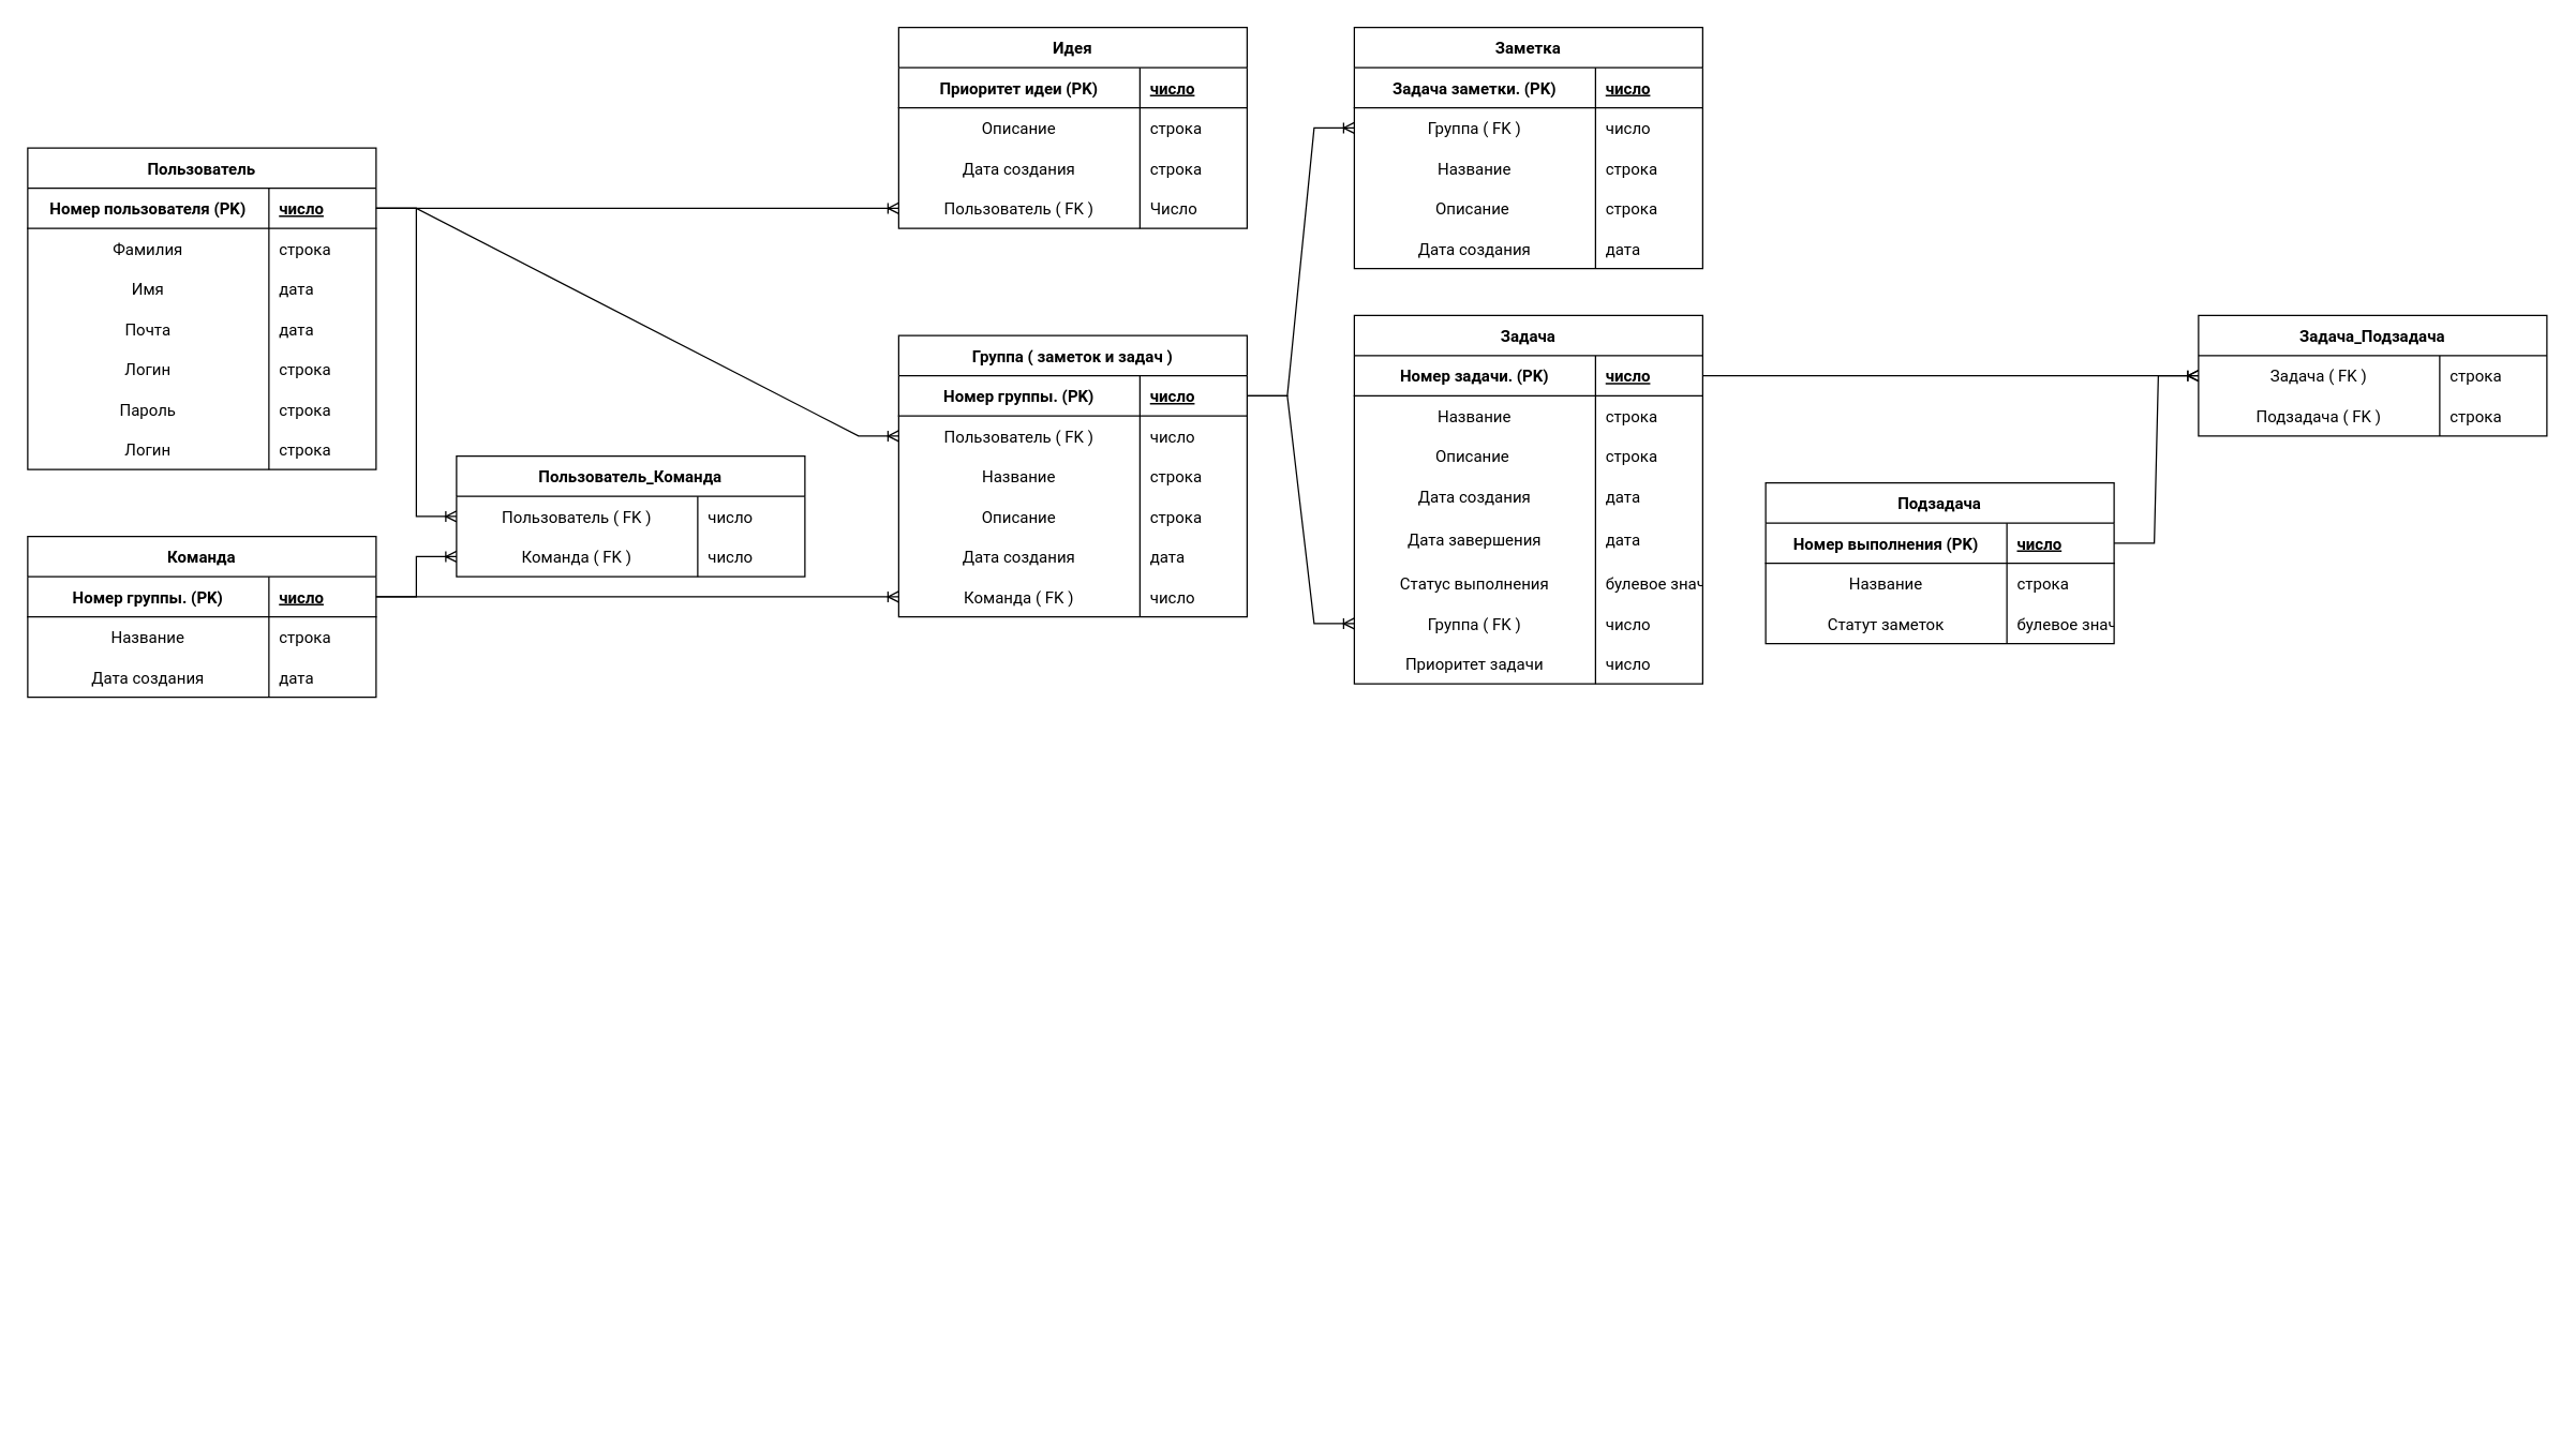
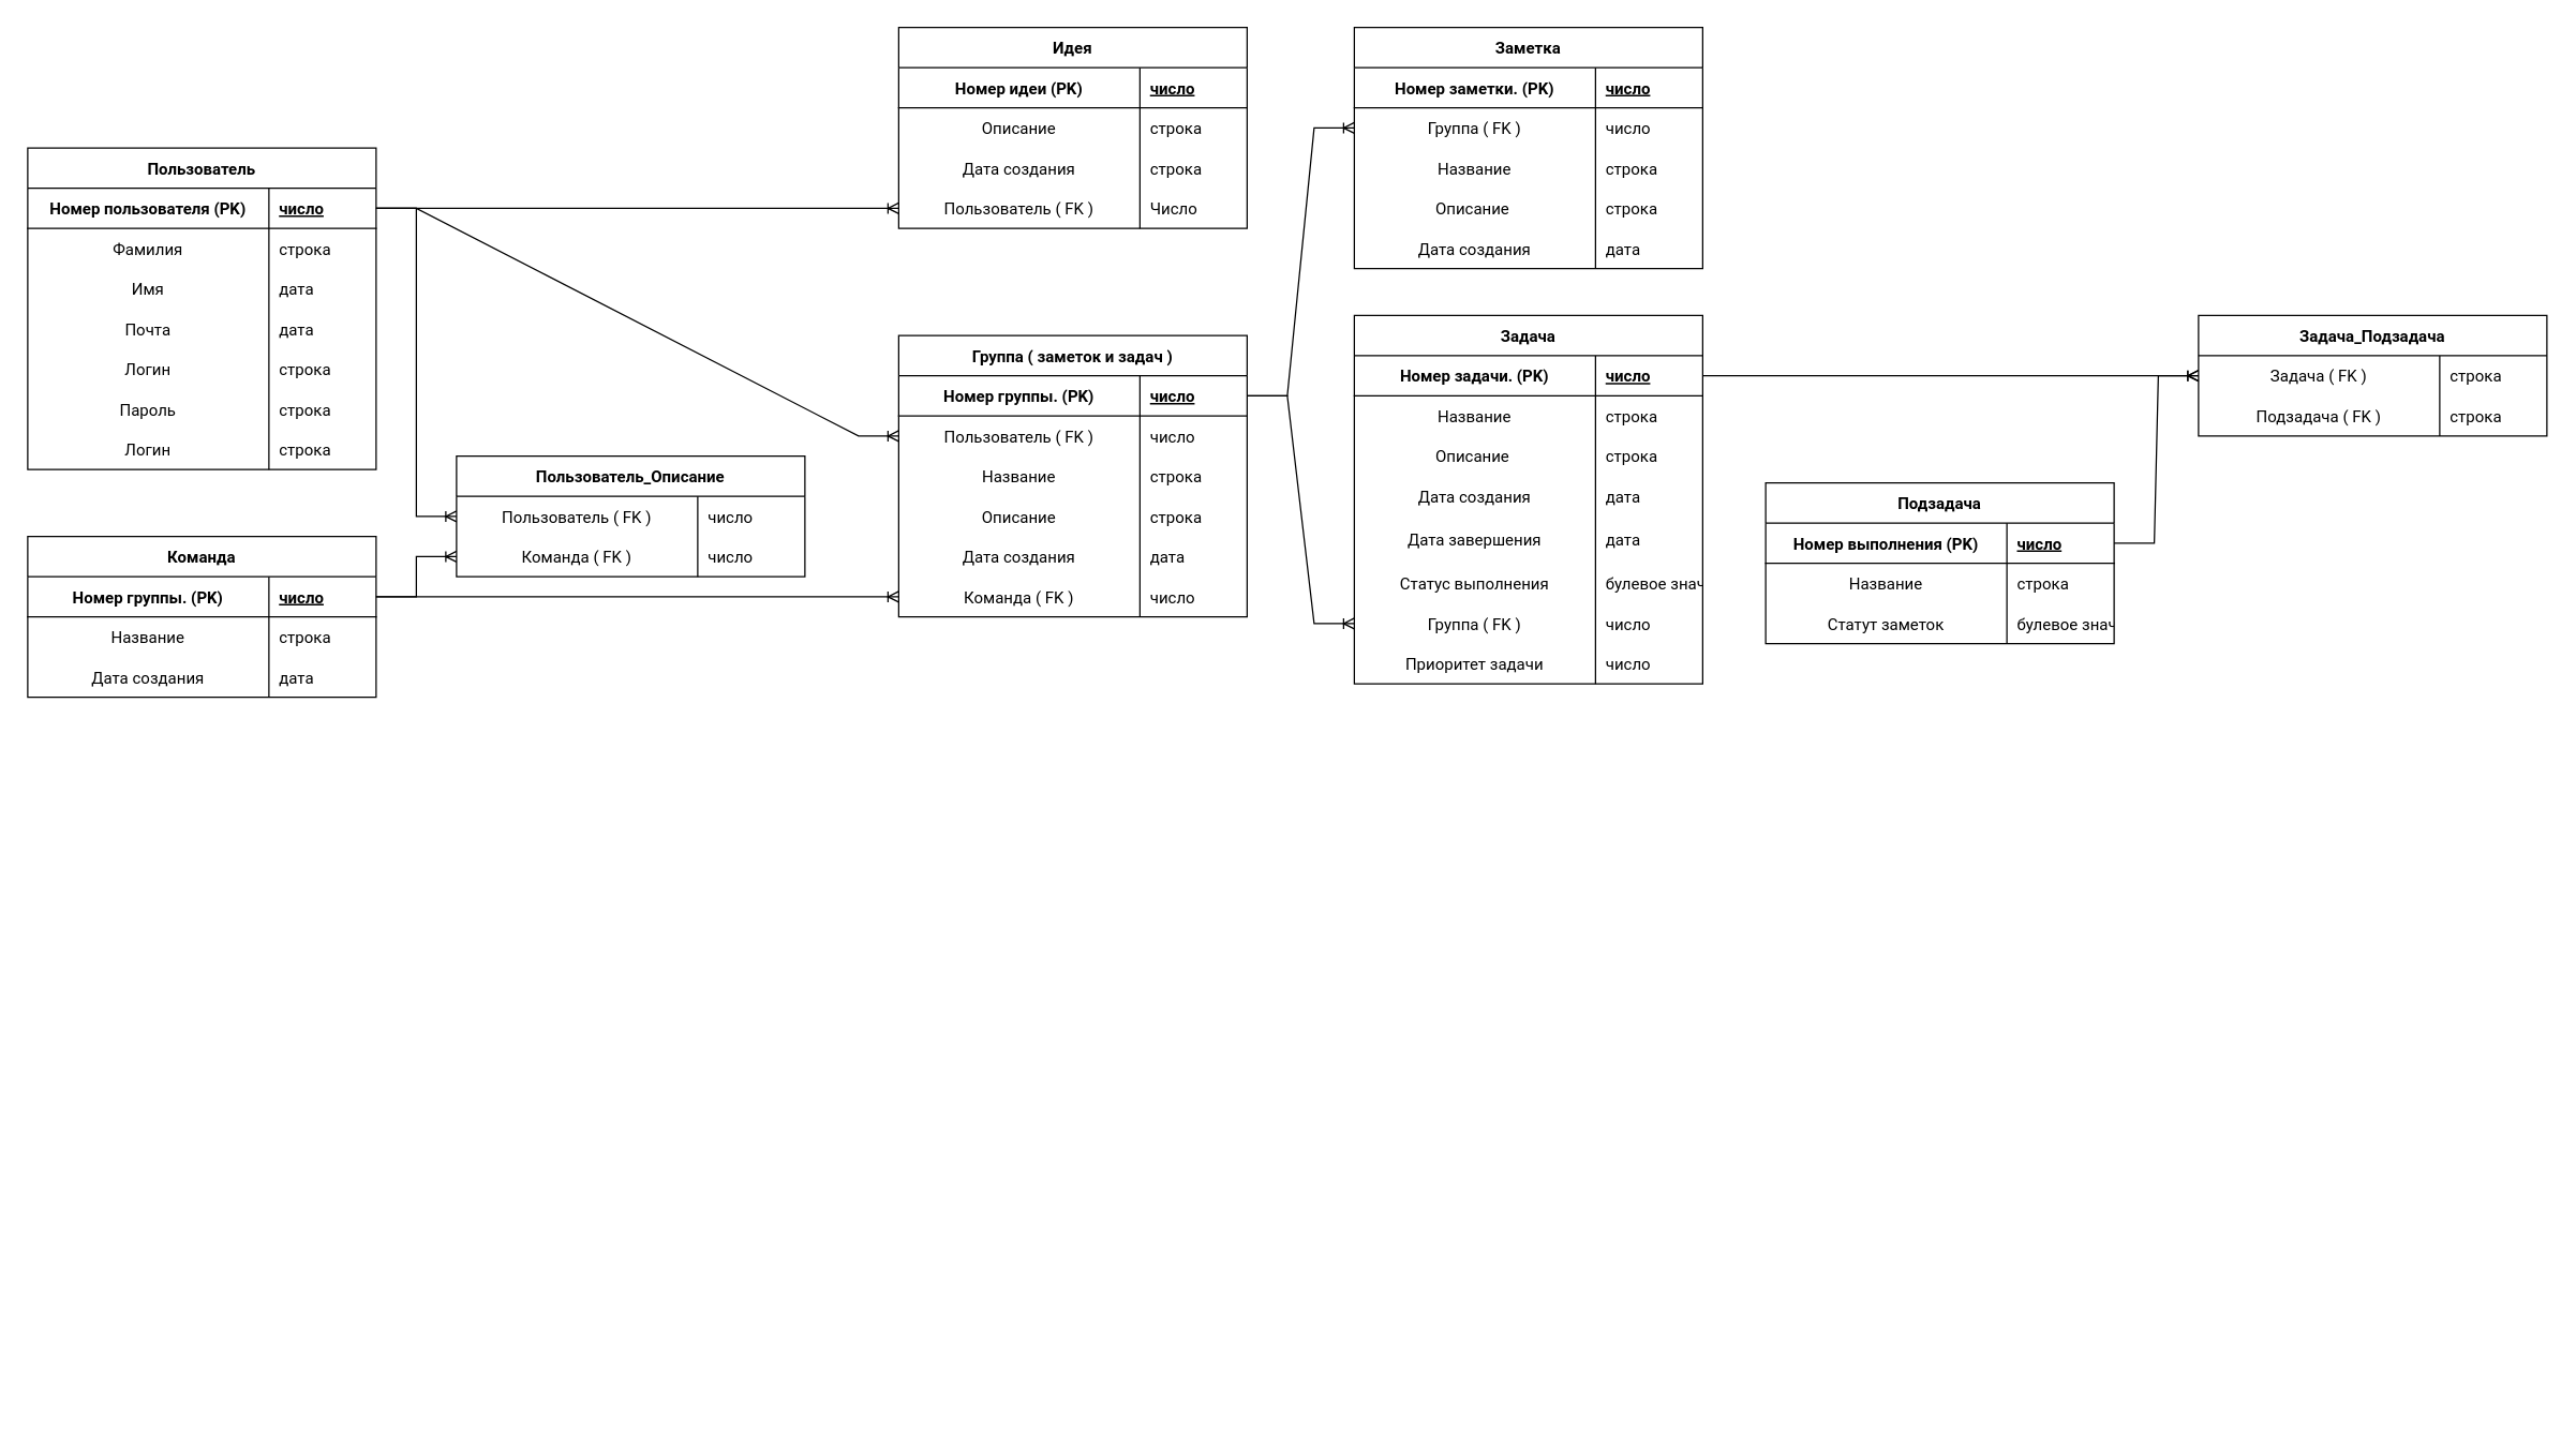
- <mxCell id="33" value="Приоритет идеи (PK)" style="shape=partialRectangle;connectable=0;fillColor=none;top=0;left=0;bottom=0;right=0;fontStyle=1;overflow=hidden;fontFamily=Roboto;" parent="32" vertex="1"><mxGeometry width="180" height="30" as="geometry"><mxRectangle width="180" height="30" as="alternateBounds" /></mxGeometry></mxCell>
+ <mxCell id="33" value="Номер идеи (PK)" style="shape=partialRectangle;connectable=0;fillColor=none;top=0;left=0;bottom=0;right=0;fontStyle=1;overflow=hidden;fontFamily=Roboto;" parent="32" vertex="1"><mxGeometry width="180" height="30" as="geometry"><mxRectangle width="180" height="30" as="alternateBounds" /></mxGeometry></mxCell>
- <mxCell id="46" value="Задача заметки. (PK)" style="shape=partialRectangle;connectable=0;fillColor=none;top=0;left=0;bottom=0;right=0;fontStyle=1;overflow=hidden;fontFamily=Roboto;" parent="45" vertex="1"><mxGeometry width="180" height="30" as="geometry"><mxRectangle width="180" height="30" as="alternateBounds" /></mxGeometry></mxCell>
+ <mxCell id="46" value="Номер заметки. (PK)" style="shape=partialRectangle;connectable=0;fillColor=none;top=0;left=0;bottom=0;right=0;fontStyle=1;overflow=hidden;fontFamily=Roboto;" parent="45" vertex="1"><mxGeometry width="180" height="30" as="geometry"><mxRectangle width="180" height="30" as="alternateBounds" /></mxGeometry></mxCell>
- <mxCell id="111" value="Пользователь_Команда" style="shape=table;startSize=30;container=1;collapsible=1;childLayout=tableLayout;fixedRows=1;rowLines=0;fontStyle=1;align=center;resizeLast=1;fontFamily=Roboto;" parent="1" vertex="1"><mxGeometry x="340" y="340" width="260" height="90" as="geometry" /></mxCell>
+ <mxCell id="111" value="Пользователь_Описание" style="shape=table;startSize=30;container=1;collapsible=1;childLayout=tableLayout;fixedRows=1;rowLines=0;fontStyle=1;align=center;resizeLast=1;fontFamily=Roboto;" parent="1" vertex="1"><mxGeometry x="340" y="340" width="260" height="90" as="geometry" /></mxCell>
